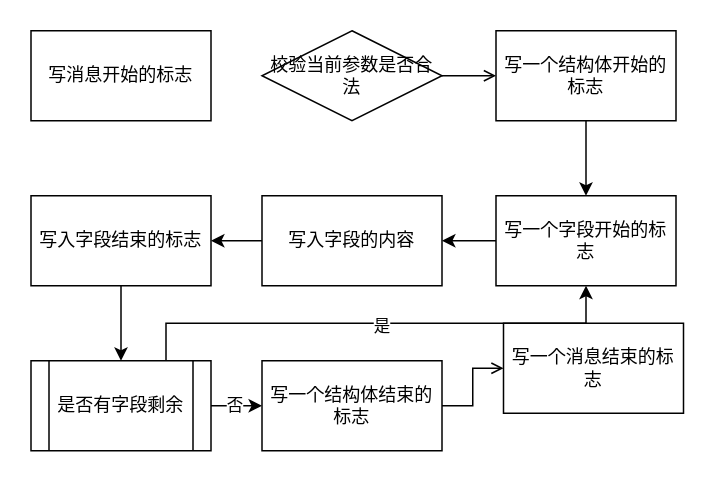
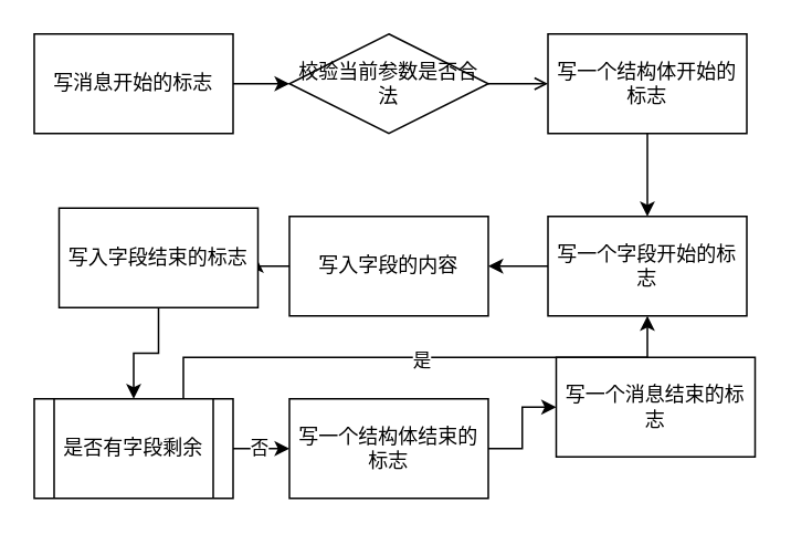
+ <mxCell id="2" style="edgeStyle=orthogonalEdgeStyle;rounded=0;orthogonalLoop=1;jettySize=auto;html=1;entryX=0;entryY=0.5;entryDx=0;entryDy=0;" edge="1" parent="1" source="3" target="5"><mxGeometry relative="1" as="geometry" /></mxCell>
- <mxCell id="13" value="写入字段结束的标志" style="rounded=0;whiteSpace=wrap;html=1;" vertex="1" parent="1"><mxGeometry x="20" y="130" width="120" height="60" as="geometry" /></mxCell>
+ <mxCell id="13" value="写入字段结束的标志" style="rounded=0;whiteSpace=wrap;html=1;" vertex="1" parent="1"><mxGeometry x="35" y="125" width="120" height="60" as="geometry" /></mxCell>
- <mxCell id="19" style="edgeStyle=orthogonalEdgeStyle;rounded=0;orthogonalLoop=1;jettySize=auto;html=1;entryX=0;entryY=0.5;entryDx=0;entryDy=0;endArrow=open;" edge="1" parent="1" source="20" target="21"><mxGeometry relative="1" as="geometry" /></mxCell>
+ <mxCell id="19" style="edgeStyle=orthogonalEdgeStyle;rounded=0;orthogonalLoop=1;jettySize=auto;html=1;entryX=0;entryY=0.5;entryDx=0;entryDy=0;" edge="1" parent="1" source="20" target="21"><mxGeometry relative="1" as="geometry" /></mxCell>
